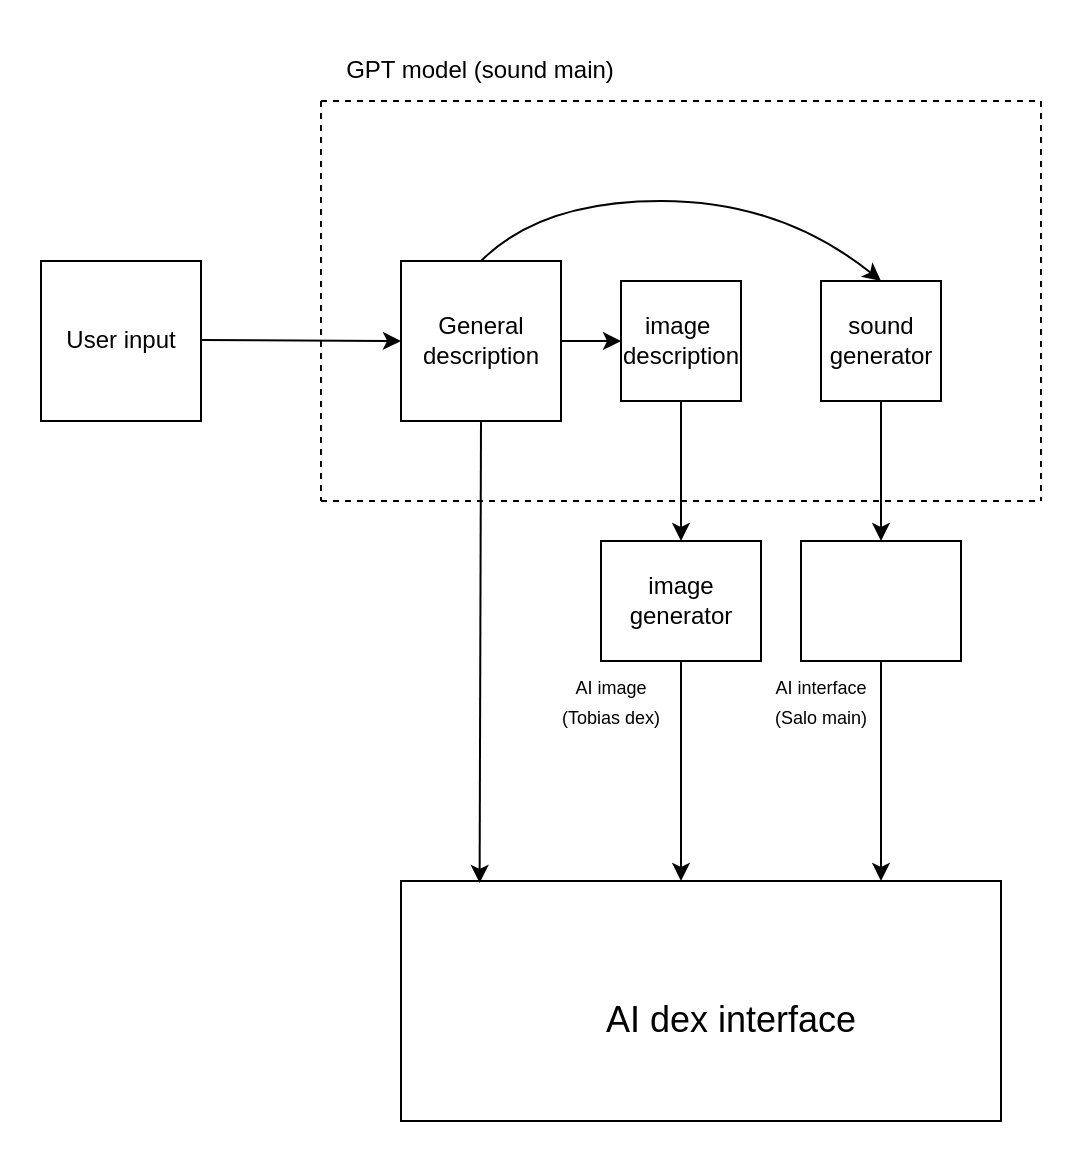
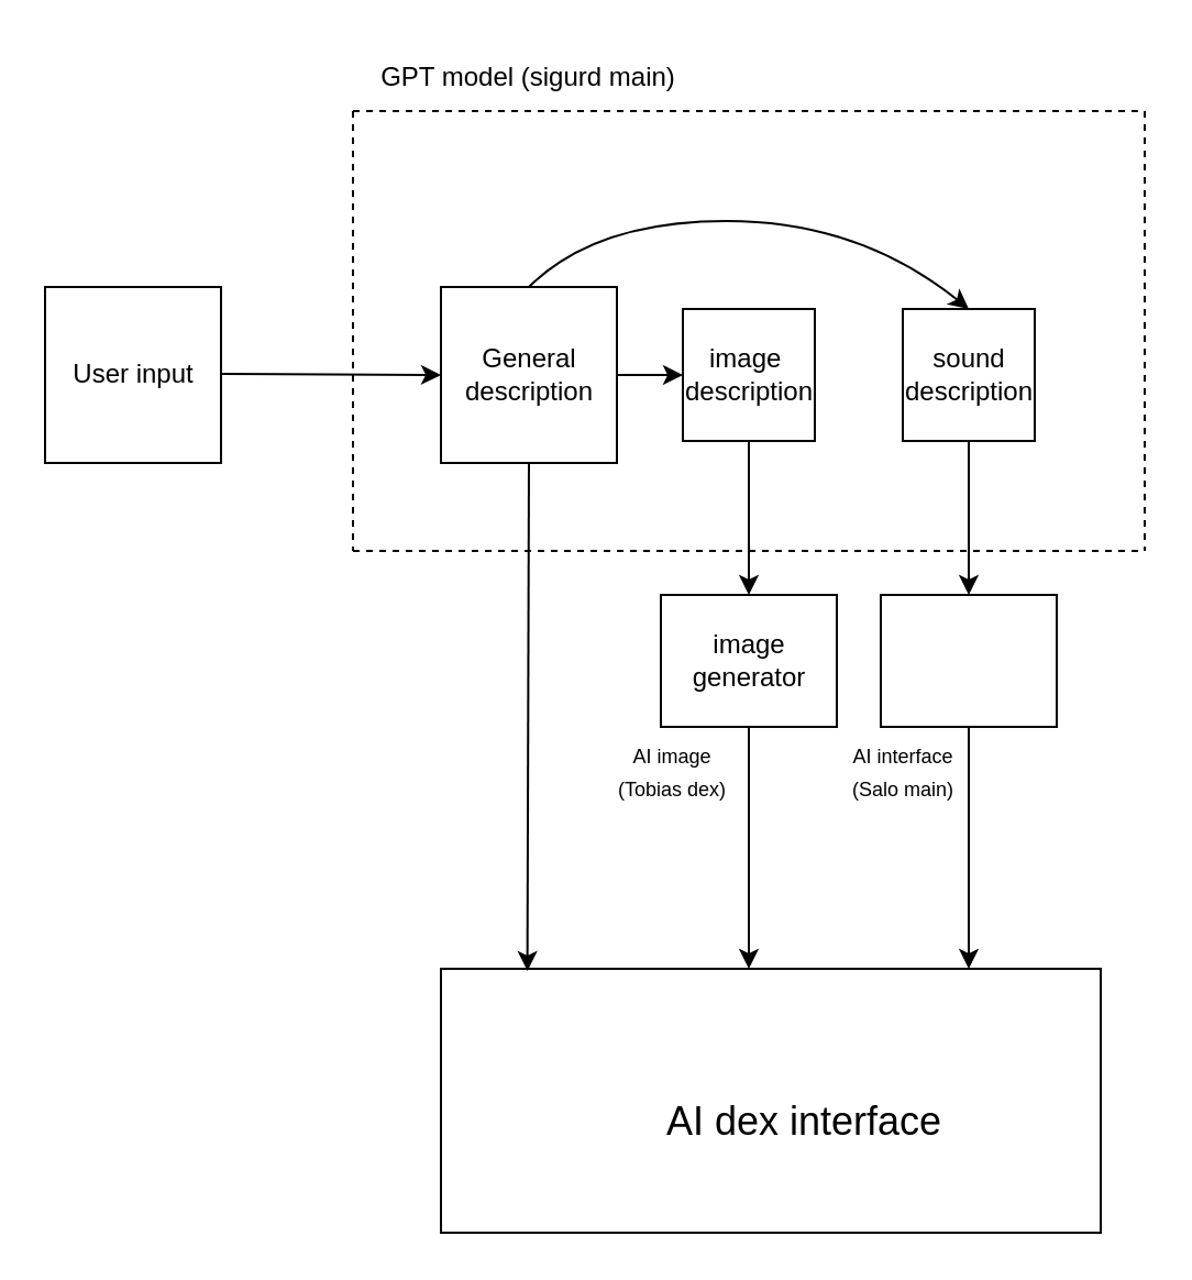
- <mxCell id="27" value="GPT model (sound main)" style="text;html=1;align=center;verticalAlign=middle;whiteSpace=wrap;rounded=0;" parent="1" vertex="1"><mxGeometry x="160" y="20" width="160" height="30" as="geometry" /></mxCell>
+ <mxCell id="27" value="GPT model (sigurd main)" style="text;html=1;align=center;verticalAlign=middle;whiteSpace=wrap;rounded=0;" parent="1" vertex="1"><mxGeometry x="160" y="20" width="160" height="30" as="geometry" /></mxCell>
- <mxCell id="12" value="sound&lt;div&gt;generator&lt;/div&gt;" style="text;html=1;align=center;verticalAlign=middle;resizable=0;points=[];autosize=1;strokeColor=none;fillColor=none;" parent="1" vertex="1"><mxGeometry x="400" y="150" width="80" height="40" as="geometry" /></mxCell>
+ <mxCell id="12" value="sound&lt;div&gt;description&lt;/div&gt;" style="text;html=1;align=center;verticalAlign=middle;resizable=0;points=[];autosize=1;strokeColor=none;fillColor=none;" parent="1" vertex="1"><mxGeometry x="400" y="150" width="80" height="40" as="geometry" /></mxCell>
